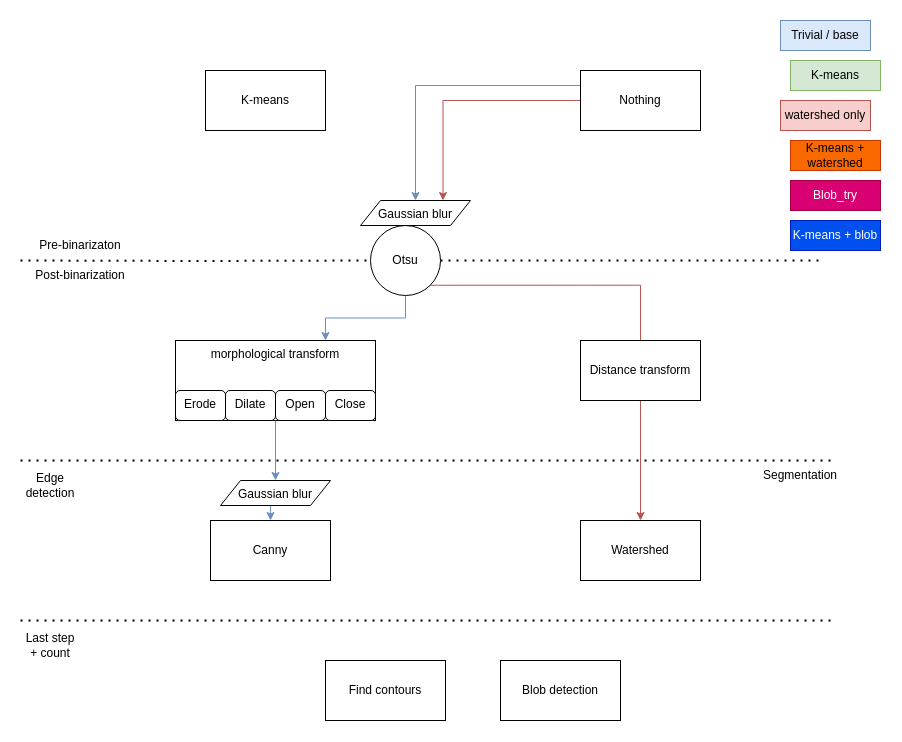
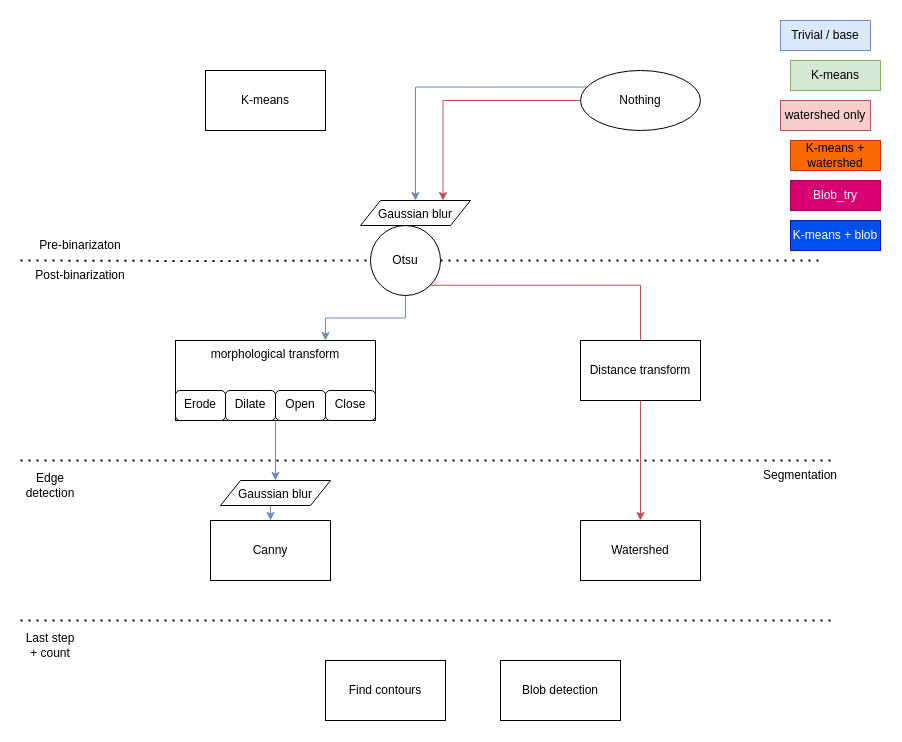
- <mxCell id="8" value="Nothing" style="rounded=0;whiteSpace=wrap;html=1;" vertex="1" parent="1"><mxGeometry x="580" y="70" width="120" height="60" as="geometry" /></mxCell>
+ <mxCell id="8" value="Nothing" style="ellipse;whiteSpace=wrap;html=1;" vertex="1" parent="1"><mxGeometry x="580" y="70" width="120" height="60" as="geometry" /></mxCell>
